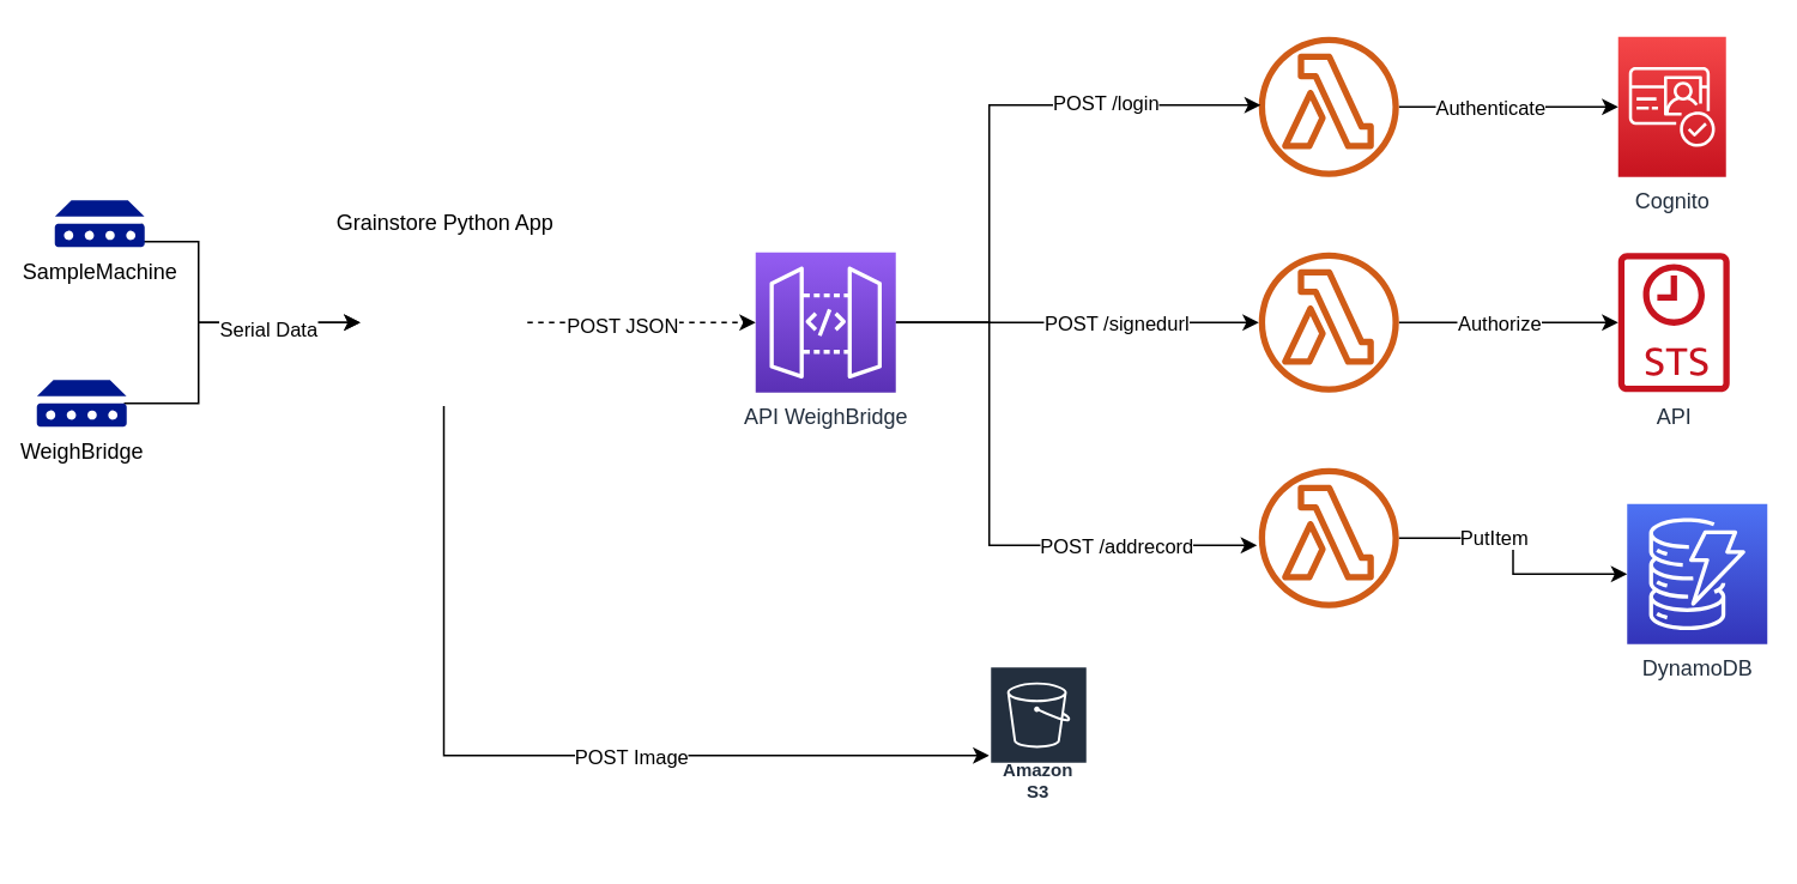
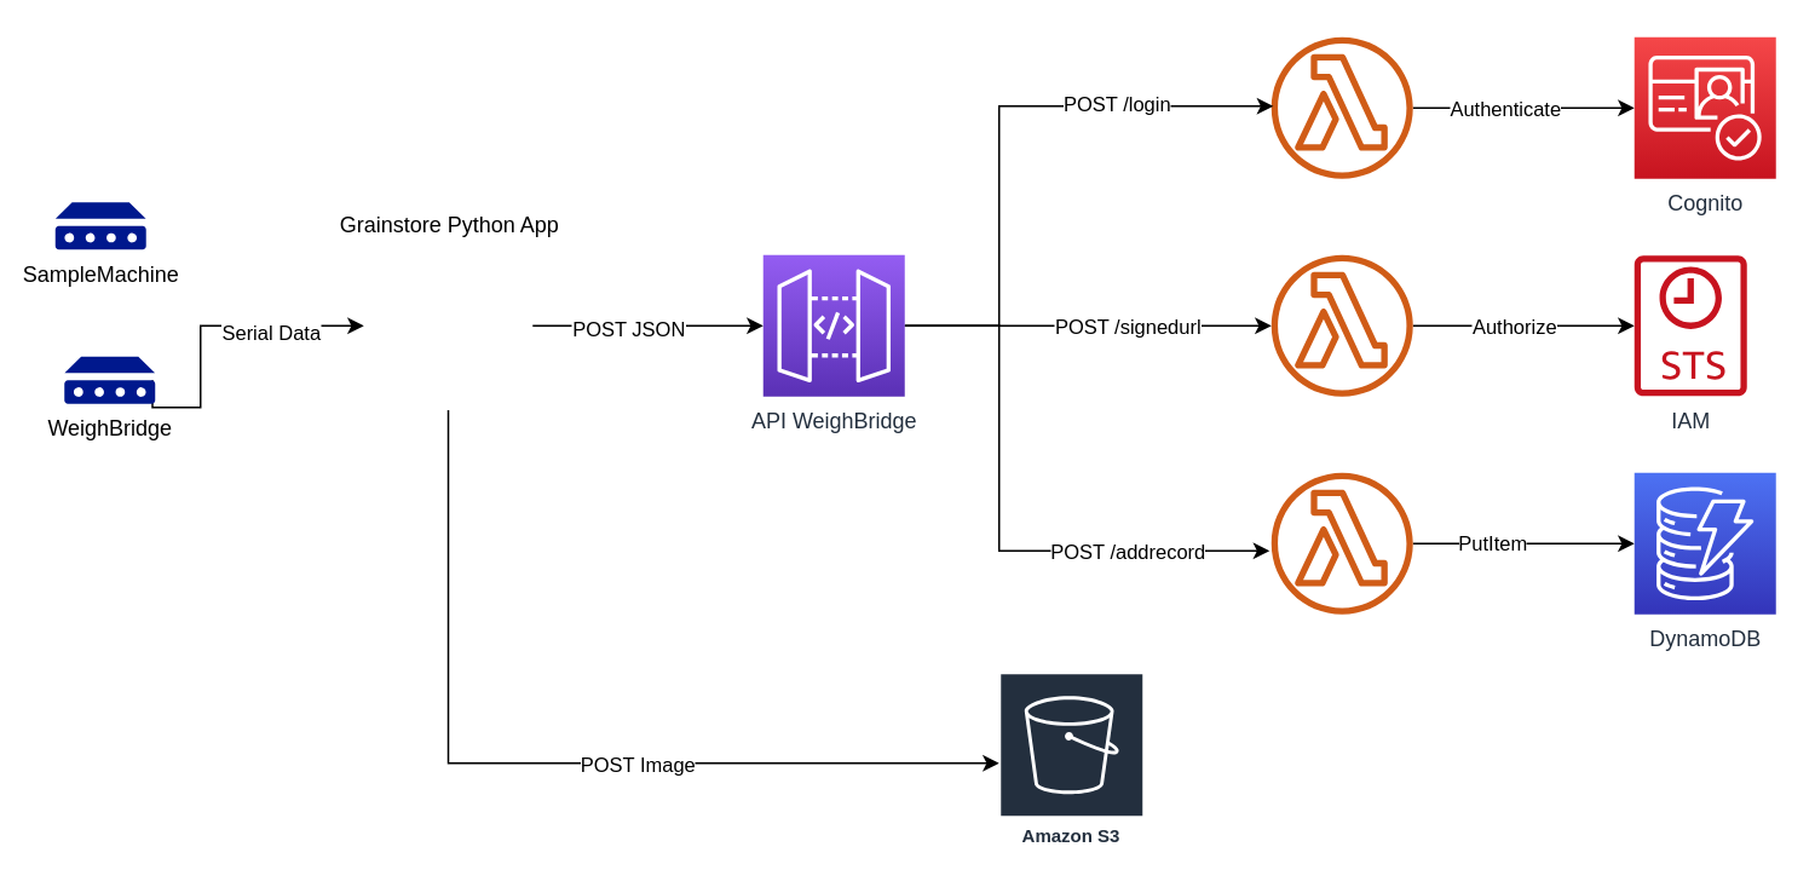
- <mxCell id="18" value="Cognito" style="outlineConnect=0;fontColor=#232F3E;gradientColor=#F54749;gradientDirection=north;fillColor=#C7131F;strokeColor=#ffffff;dashed=0;verticalLabelPosition=bottom;verticalAlign=top;align=center;html=1;fontSize=12;fontStyle=0;aspect=fixed;shape=mxgraph.aws4.resourceIcon;resIcon=mxgraph.aws4.cognito;" vertex="1" parent="1"><mxGeometry x="900" y="20" width="60" height="78" as="geometry" /></mxCell>
+ <mxCell id="18" value="Cognito" style="outlineConnect=0;fontColor=#232F3E;gradientColor=#F54749;gradientDirection=north;fillColor=#C7131F;strokeColor=#ffffff;dashed=0;verticalLabelPosition=bottom;verticalAlign=top;align=center;html=1;fontSize=12;fontStyle=0;aspect=fixed;shape=mxgraph.aws4.resourceIcon;resIcon=mxgraph.aws4.cognito;" vertex="1" parent="1"><mxGeometry x="900" y="20" width="78" height="78" as="geometry" /></mxCell>
- <mxCell id="23" style="edgeStyle=orthogonalEdgeStyle;rounded=0;orthogonalLoop=1;jettySize=auto;html=1;entryX=0.97;entryY=0.5;entryDx=0;entryDy=0;entryPerimeter=0;startArrow=classic;startFill=1;endArrow=none;endFill=0;" edge="1" parent="1" source="28" target="30"><mxGeometry relative="1" as="geometry"><Array as="points"><mxPoint x="110" y="179" /><mxPoint x="110" y="134" /></Array></mxGeometry></mxCell>
- <mxCell id="21" style="edgeStyle=orthogonalEdgeStyle;rounded=0;orthogonalLoop=1;jettySize=auto;html=1;dashed=1;" edge="1" parent="1" source="28" target="17"><mxGeometry relative="1" as="geometry" /></mxCell>
+ <mxCell id="21" style="edgeStyle=orthogonalEdgeStyle;rounded=0;orthogonalLoop=1;jettySize=auto;html=1;" edge="1" parent="1" source="28" target="17"><mxGeometry relative="1" as="geometry" /></mxCell>
- <mxCell id="29" value="WeighBridge" style="aspect=fixed;pointerEvents=1;shadow=0;dashed=0;html=1;strokeColor=none;labelPosition=center;verticalLabelPosition=bottom;verticalAlign=top;align=center;fillColor=#00188D;shape=mxgraph.mscae.enterprise.device" vertex="1" parent="1"><mxGeometry x="20" y="211" width="50" height="26" as="geometry" /></mxCell>
+ <mxCell id="29" value="WeighBridge" style="aspect=fixed;pointerEvents=1;shadow=0;dashed=0;html=1;strokeColor=none;labelPosition=center;verticalLabelPosition=bottom;verticalAlign=top;align=center;fillColor=#00188D;shape=mxgraph.mscae.enterprise.device" vertex="1" parent="1"><mxGeometry x="35" y="196" width="50" height="26" as="geometry" /></mxCell>
- <mxCell id="19" value="API" style="outlineConnect=0;fontColor=#232F3E;gradientColor=none;fillColor=#C7131F;strokeColor=none;dashed=0;verticalLabelPosition=bottom;verticalAlign=top;align=center;html=1;fontSize=12;fontStyle=0;aspect=fixed;pointerEvents=1;shape=mxgraph.aws4.sts_alternate;" vertex="1" parent="1"><mxGeometry x="900" y="140" width="62" height="78" as="geometry" /></mxCell>
+ <mxCell id="19" value="IAM" style="outlineConnect=0;fontColor=#232F3E;gradientColor=none;fillColor=#C7131F;strokeColor=none;dashed=0;verticalLabelPosition=bottom;verticalAlign=top;align=center;html=1;fontSize=12;fontStyle=0;aspect=fixed;pointerEvents=1;shape=mxgraph.aws4.sts_alternate;" vertex="1" parent="1"><mxGeometry x="900" y="140" width="62" height="78" as="geometry" /></mxCell>
- <mxCell id="20" value="DynamoDB" style="outlineConnect=0;fontColor=#232F3E;gradientColor=#4D72F3;gradientDirection=north;fillColor=#3334B9;strokeColor=#ffffff;dashed=0;verticalLabelPosition=bottom;verticalAlign=top;align=center;html=1;fontSize=12;fontStyle=0;aspect=fixed;shape=mxgraph.aws4.resourceIcon;resIcon=mxgraph.aws4.dynamodb;" vertex="1" parent="1"><mxGeometry x="905" y="280" width="78" height="78" as="geometry" /></mxCell>
+ <mxCell id="20" value="DynamoDB" style="outlineConnect=0;fontColor=#232F3E;gradientColor=#4D72F3;gradientDirection=north;fillColor=#3334B9;strokeColor=#ffffff;dashed=0;verticalLabelPosition=bottom;verticalAlign=top;align=center;html=1;fontSize=12;fontStyle=0;aspect=fixed;shape=mxgraph.aws4.resourceIcon;resIcon=mxgraph.aws4.dynamodb;" vertex="1" parent="1"><mxGeometry x="900" y="260" width="78" height="78" as="geometry" /></mxCell>
- <mxCell id="31" value="Amazon S3" style="outlineConnect=0;fontColor=#232F3E;gradientColor=none;strokeColor=#ffffff;fillColor=#232F3E;dashed=0;verticalLabelPosition=middle;verticalAlign=bottom;align=center;html=1;whiteSpace=wrap;fontSize=10;fontStyle=1;spacing=3;shape=mxgraph.aws4.productIcon;prIcon=mxgraph.aws4.s3;" vertex="1" parent="1"><mxGeometry x="550" y="370" width="55" height="80" as="geometry" /></mxCell>
+ <mxCell id="31" value="Amazon S3" style="outlineConnect=0;fontColor=#232F3E;gradientColor=none;strokeColor=#ffffff;fillColor=#232F3E;dashed=0;verticalLabelPosition=middle;verticalAlign=bottom;align=center;html=1;whiteSpace=wrap;fontSize=10;fontStyle=1;spacing=3;shape=mxgraph.aws4.productIcon;prIcon=mxgraph.aws4.s3;" vertex="1" parent="1"><mxGeometry x="550" y="370" width="80" height="100" as="geometry" /></mxCell>
